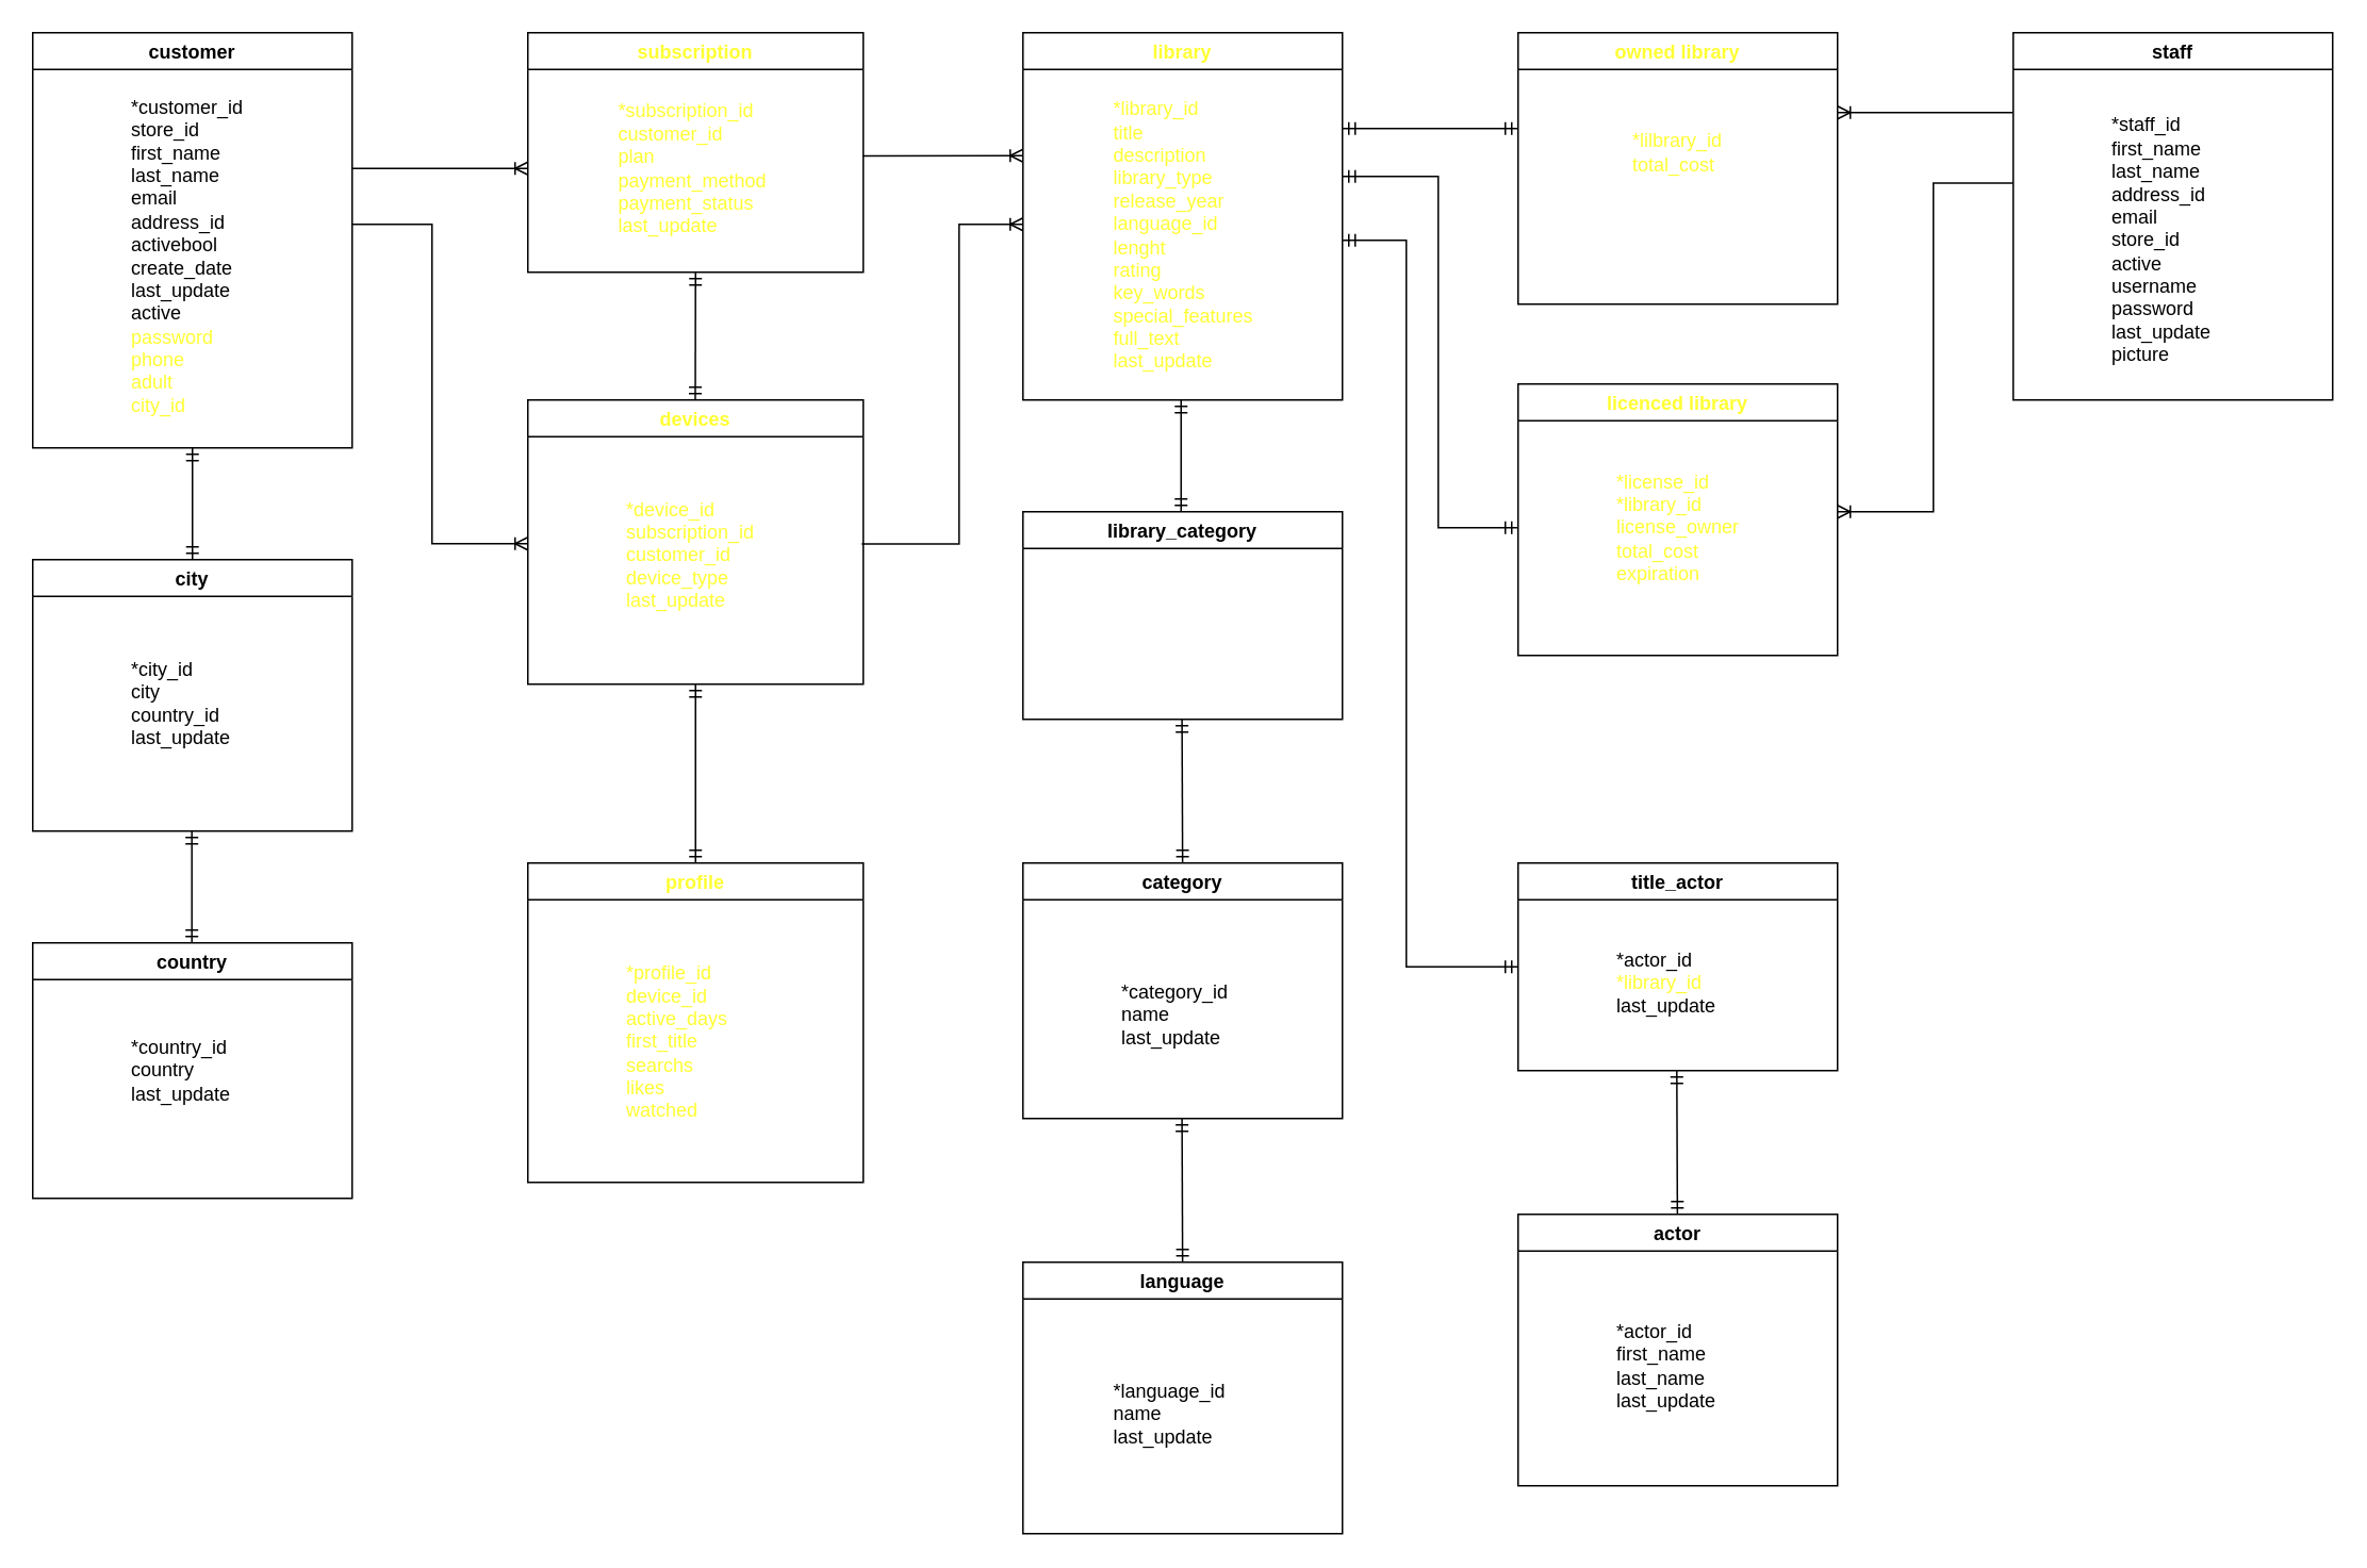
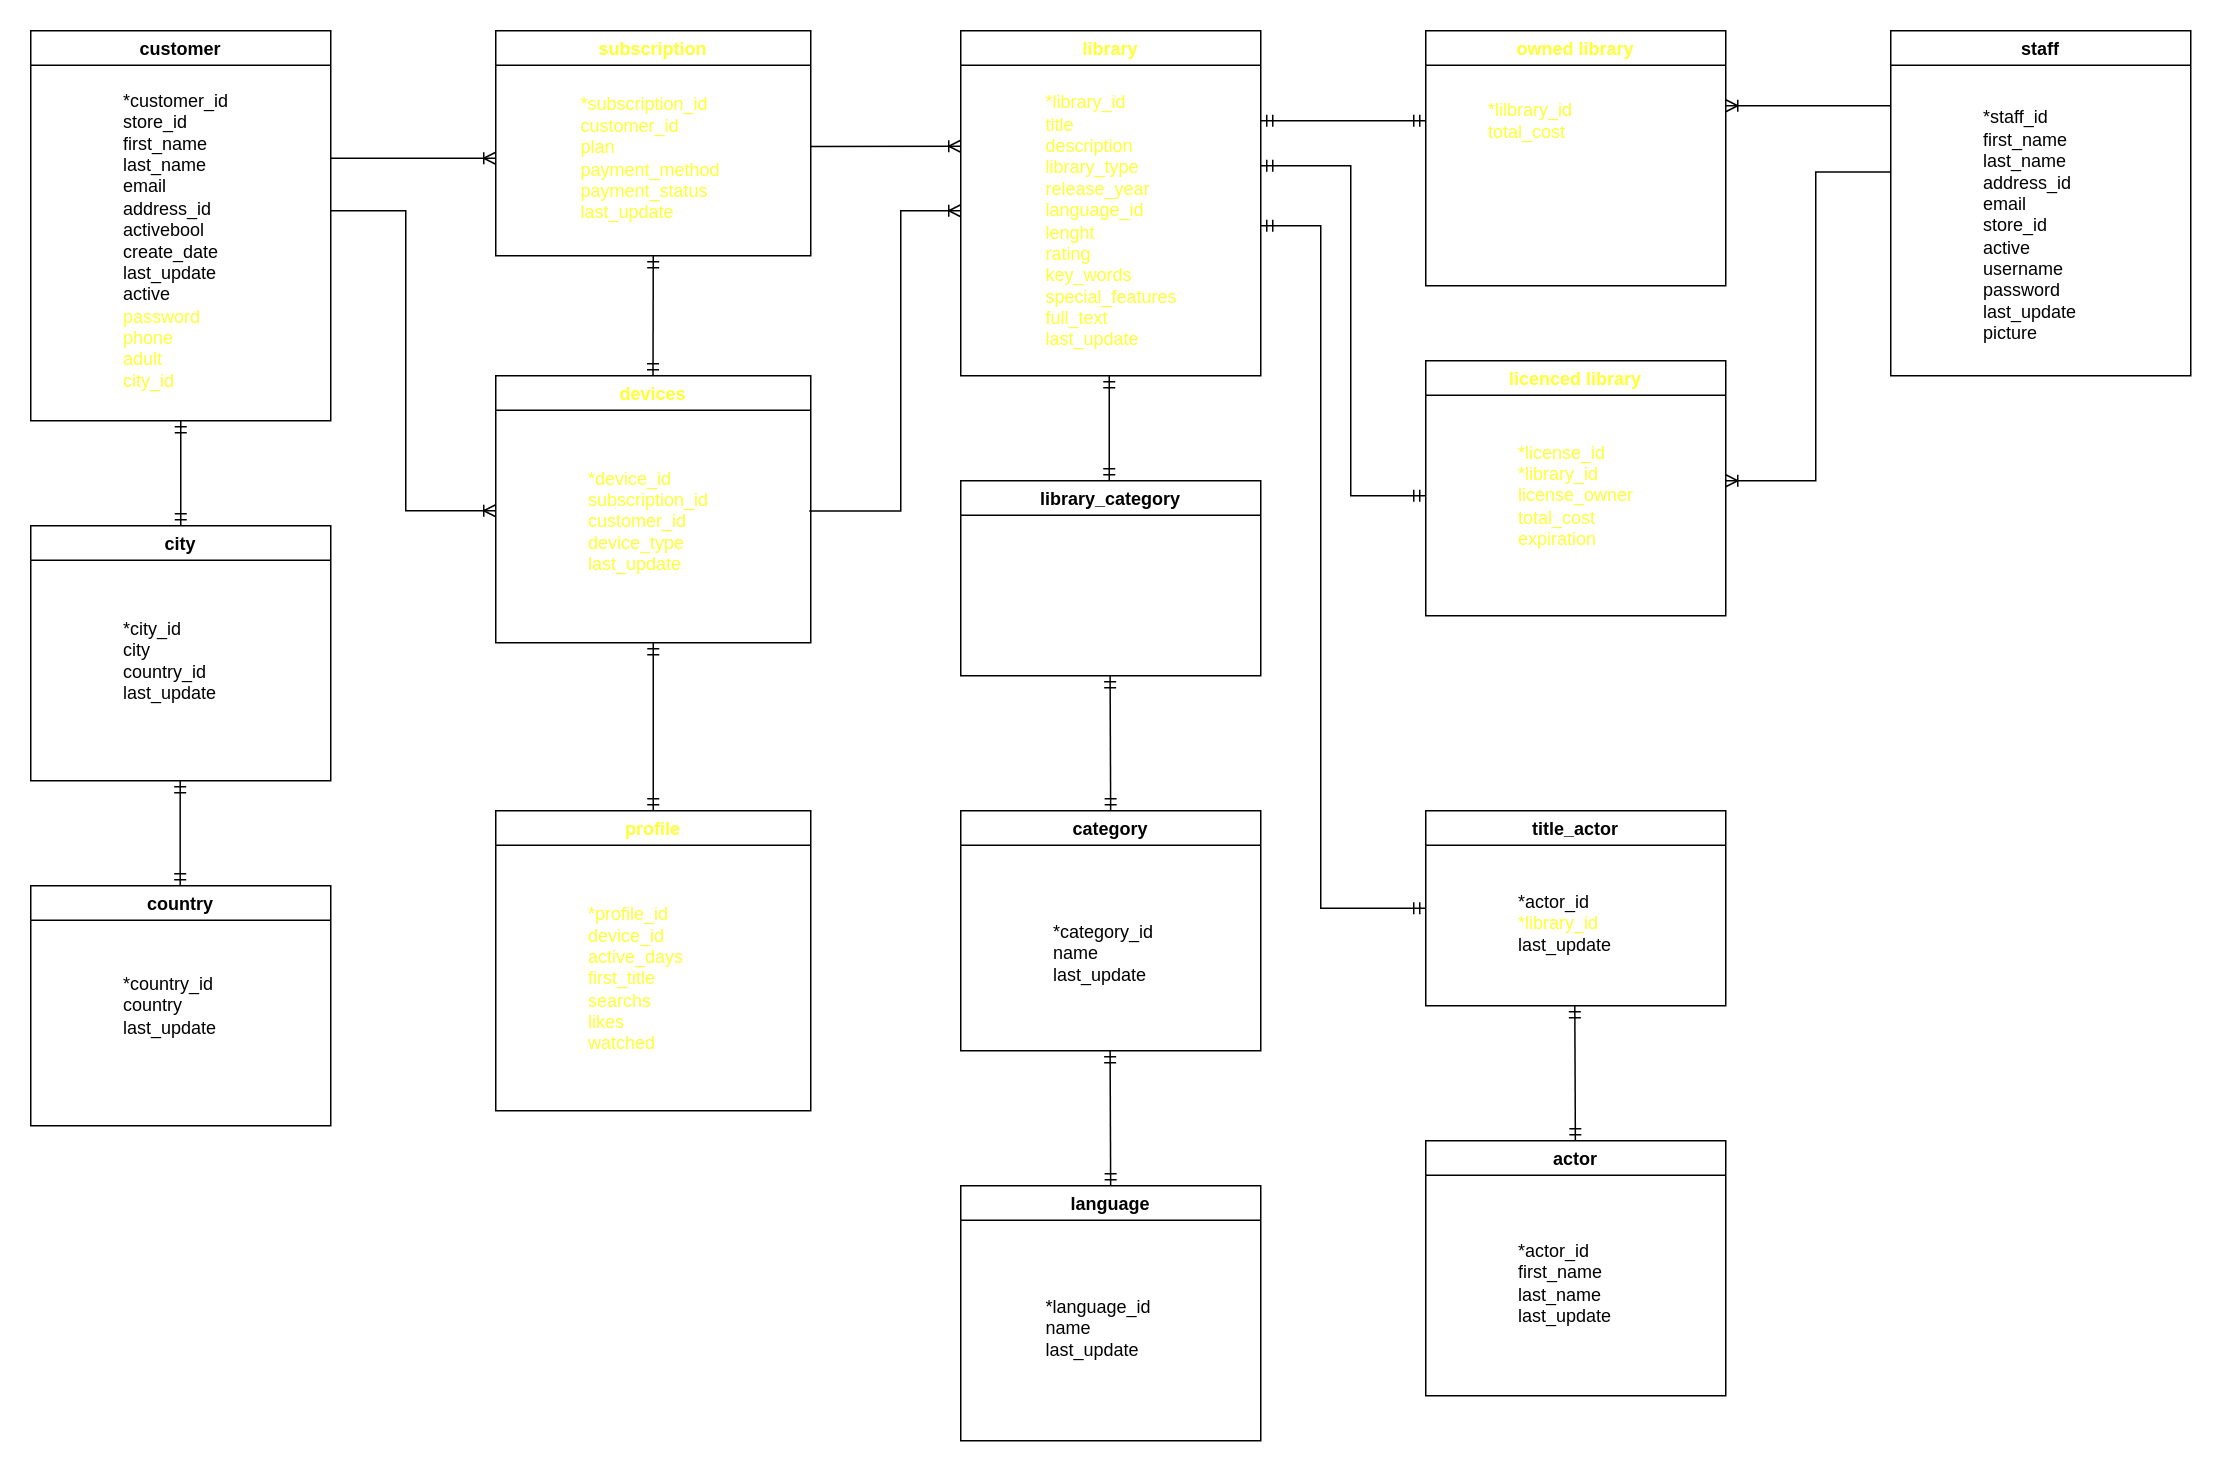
- <mxCell id="15" value="*lilbrary_id&lt;br&gt;total_cost" style="text;html=1;align=left;verticalAlign=middle;resizable=0;points=[];autosize=1;strokeColor=none;fillColor=none;fontColor=#FFFF33;" parent="14" vertex="1"><mxGeometry x="70" y="60" width="70" height="30" as="geometry" /></mxCell>
+ <mxCell id="15" value="*lilbrary_id&lt;br&gt;total_cost" style="text;html=1;align=left;verticalAlign=middle;resizable=0;points=[];autosize=1;strokeColor=none;fillColor=none;fontColor=#FFFF33;" parent="14" vertex="1"><mxGeometry x="40" y="45" width="70" height="30" as="geometry" /></mxCell>
